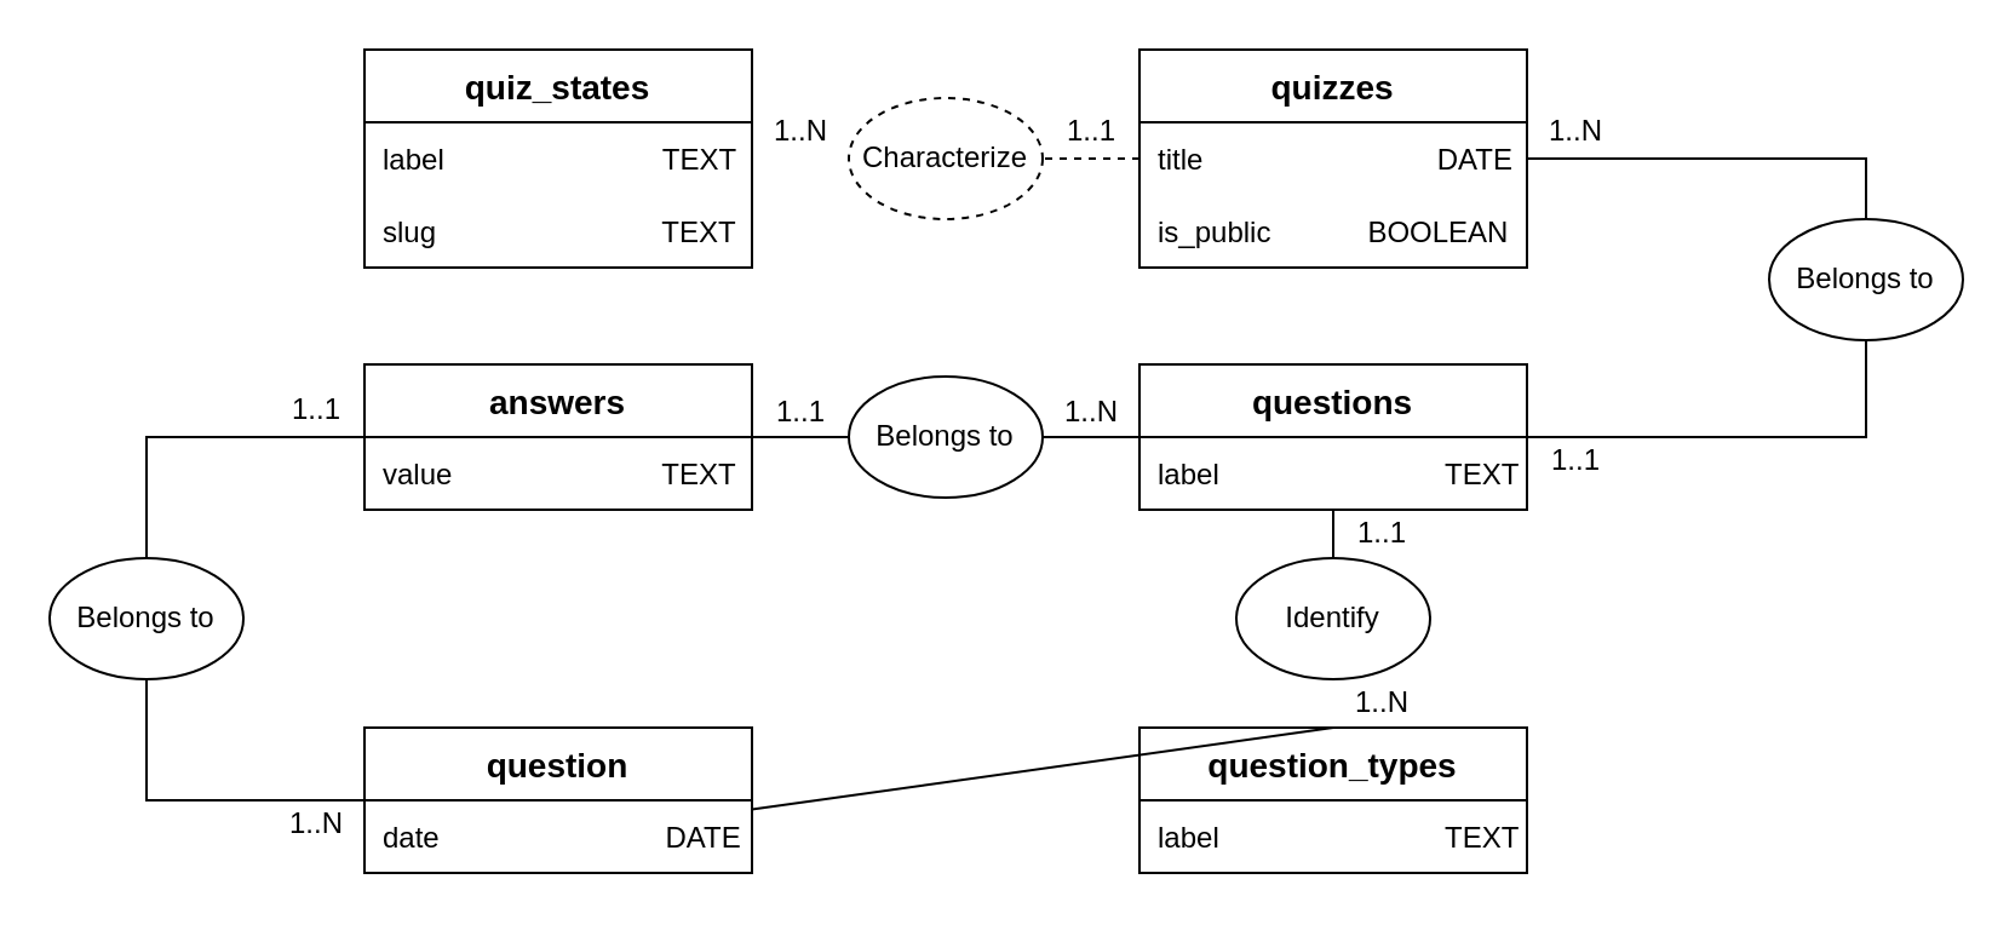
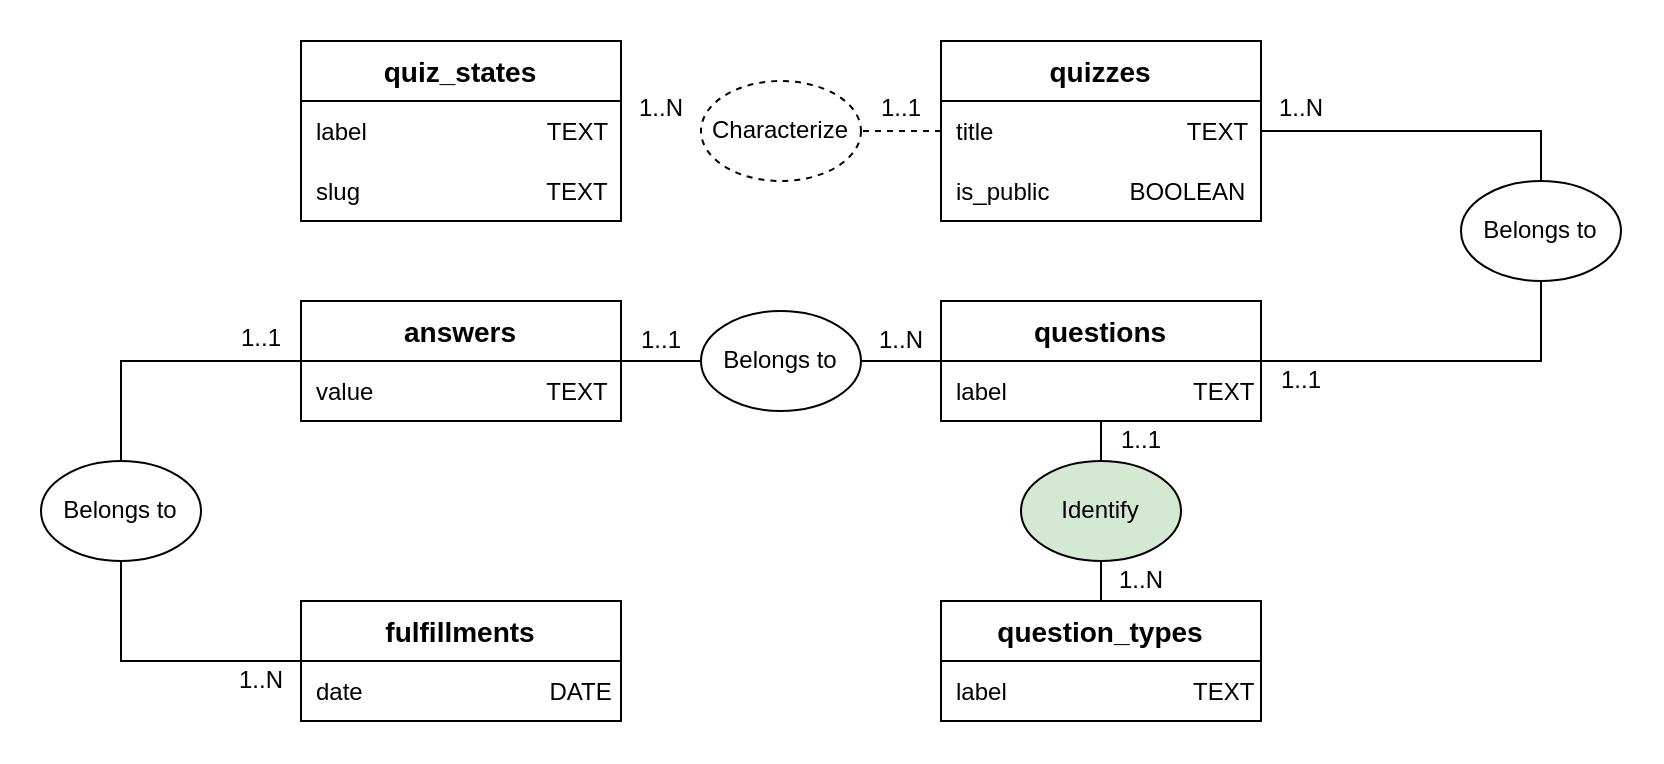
- <mxCell id="6" value="title                             DATE" style="shape=partialRectangle;connectable=0;fillColor=none;top=0;left=0;bottom=0;right=0;align=left;spacingLeft=6;overflow=hidden;" parent="5" vertex="1"><mxGeometry y="30" width="160" height="30" as="geometry"><mxRectangle width="160" height="30" as="alternateBounds" /></mxGeometry></mxCell>
+ <mxCell id="6" value="title                             TEXT" style="shape=partialRectangle;connectable=0;fillColor=none;top=0;left=0;bottom=0;right=0;align=left;spacingLeft=6;overflow=hidden;" parent="5" vertex="1"><mxGeometry y="30" width="160" height="30" as="geometry"><mxRectangle width="160" height="30" as="alternateBounds" /></mxGeometry></mxCell>
- <mxCell id="35" value="Identify" style="ellipse;whiteSpace=wrap;html=1;" parent="1" vertex="1"><mxGeometry x="510" y="230" width="80" height="50" as="geometry" /></mxCell>
+ <mxCell id="35" value="Identify" style="ellipse;whiteSpace=wrap;html=1;fillColor=#d5e8d4;" parent="1" vertex="1"><mxGeometry x="510" y="230" width="80" height="50" as="geometry" /></mxCell>
- <mxCell id="12" value="question" style="swimlane;fontStyle=1;childLayout=stackLayout;horizontal=1;startSize=30;horizontalStack=0;resizeParent=1;resizeParentMax=0;resizeLast=0;collapsible=1;marginBottom=0;align=center;fontSize=14;" parent="1" vertex="1"><mxGeometry x="150" y="300" width="160" height="60" as="geometry" /></mxCell>
+ <mxCell id="12" value="fulfillments" style="swimlane;fontStyle=1;childLayout=stackLayout;horizontal=1;startSize=30;horizontalStack=0;resizeParent=1;resizeParentMax=0;resizeLast=0;collapsible=1;marginBottom=0;align=center;fontSize=14;" parent="1" vertex="1"><mxGeometry x="150" y="300" width="160" height="60" as="geometry" /></mxCell>
- <mxCell id="36" value="" style="endArrow=none;html=1;rounded=0;exitX=0.5;exitY=0;exitDx=0;exitDy=0;" parent="1" source="8" target="13" edge="1"><mxGeometry width="50" height="50" relative="1" as="geometry"><mxPoint x="440" y="230" as="sourcePoint" /><mxPoint x="490" y="180" as="targetPoint" /></mxGeometry></mxCell>
+ <mxCell id="36" value="" style="endArrow=none;html=1;rounded=0;exitX=0.5;exitY=0;exitDx=0;exitDy=0;entryX=0.5;entryY=1;entryDx=0;entryDy=0;" parent="1" source="8" target="35" edge="1"><mxGeometry width="50" height="50" relative="1" as="geometry"><mxPoint x="440" y="230" as="sourcePoint" /><mxPoint x="490" y="180" as="targetPoint" /></mxGeometry></mxCell>
